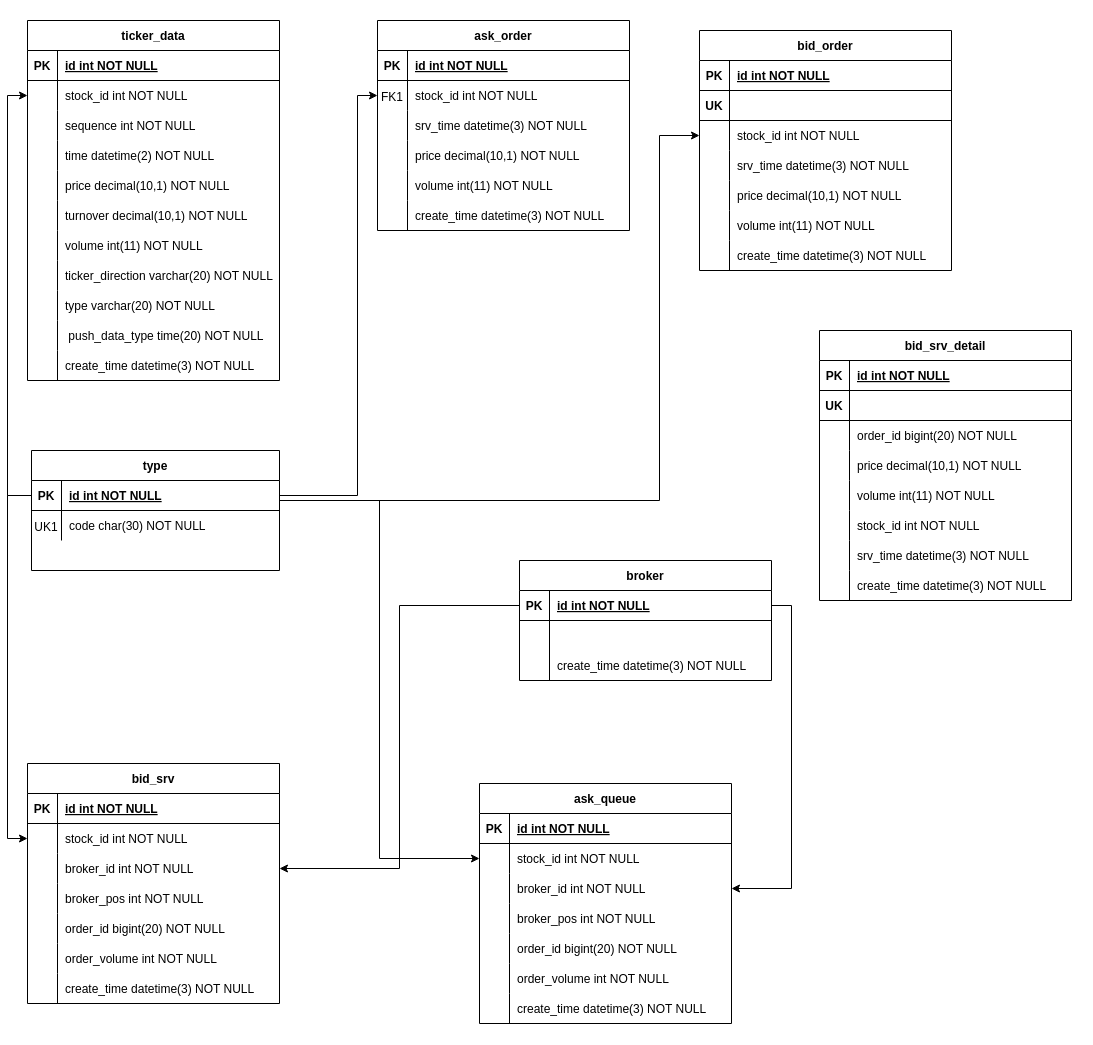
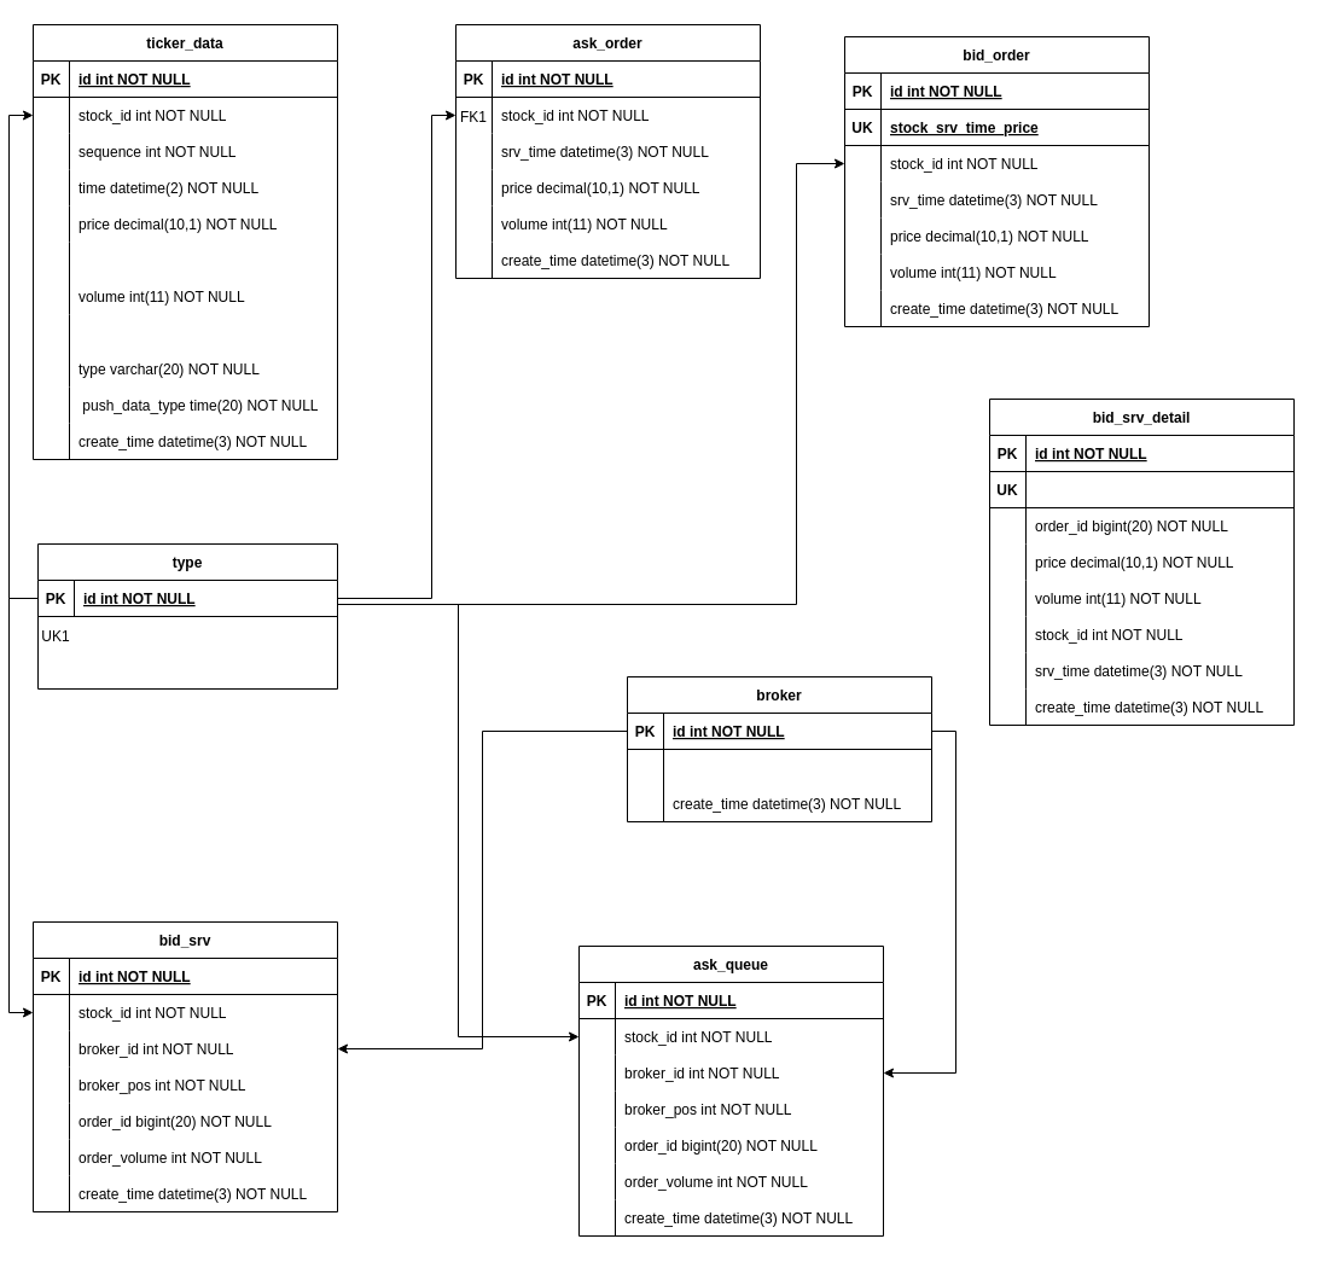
+ <mxCell id="38" value="stock_srv_time_price" style="shape=partialRectangle;overflow=hidden;connectable=0;fillColor=none;top=0;left=0;bottom=0;right=0;align=left;spacingLeft=6;fontStyle=5;" parent="36" vertex="1"><mxGeometry x="30" width="222" height="30" as="geometry"><mxRectangle width="222" height="30" as="alternateBounds" /></mxGeometry></mxCell>
- <mxCell id="72" value="turnover decimal(10,1) NOT NULL" style="shape=partialRectangle;overflow=hidden;connectable=0;fillColor=none;top=0;left=0;bottom=0;right=0;align=left;spacingLeft=6;" parent="70" vertex="1"><mxGeometry x="30" width="222" height="30" as="geometry"><mxRectangle width="222" height="30" as="alternateBounds" /></mxGeometry></mxCell>
- <mxCell id="78" value="ticker_direction varchar(20) NOT NULL" style="shape=partialRectangle;overflow=hidden;connectable=0;fillColor=none;top=0;left=0;bottom=0;right=0;align=left;spacingLeft=6;" parent="76" vertex="1"><mxGeometry x="30" width="222" height="30" as="geometry"><mxRectangle width="222" height="30" as="alternateBounds" /></mxGeometry></mxCell>
- <mxCell id="27" value="code char(30) NOT NULL" style="shape=partialRectangle;overflow=hidden;connectable=0;fillColor=none;top=0;left=0;bottom=0;right=0;align=left;spacingLeft=6;" parent="25" vertex="1"><mxGeometry x="30" width="218" height="30" as="geometry"><mxRectangle width="218" height="30" as="alternateBounds" /></mxGeometry></mxCell>
